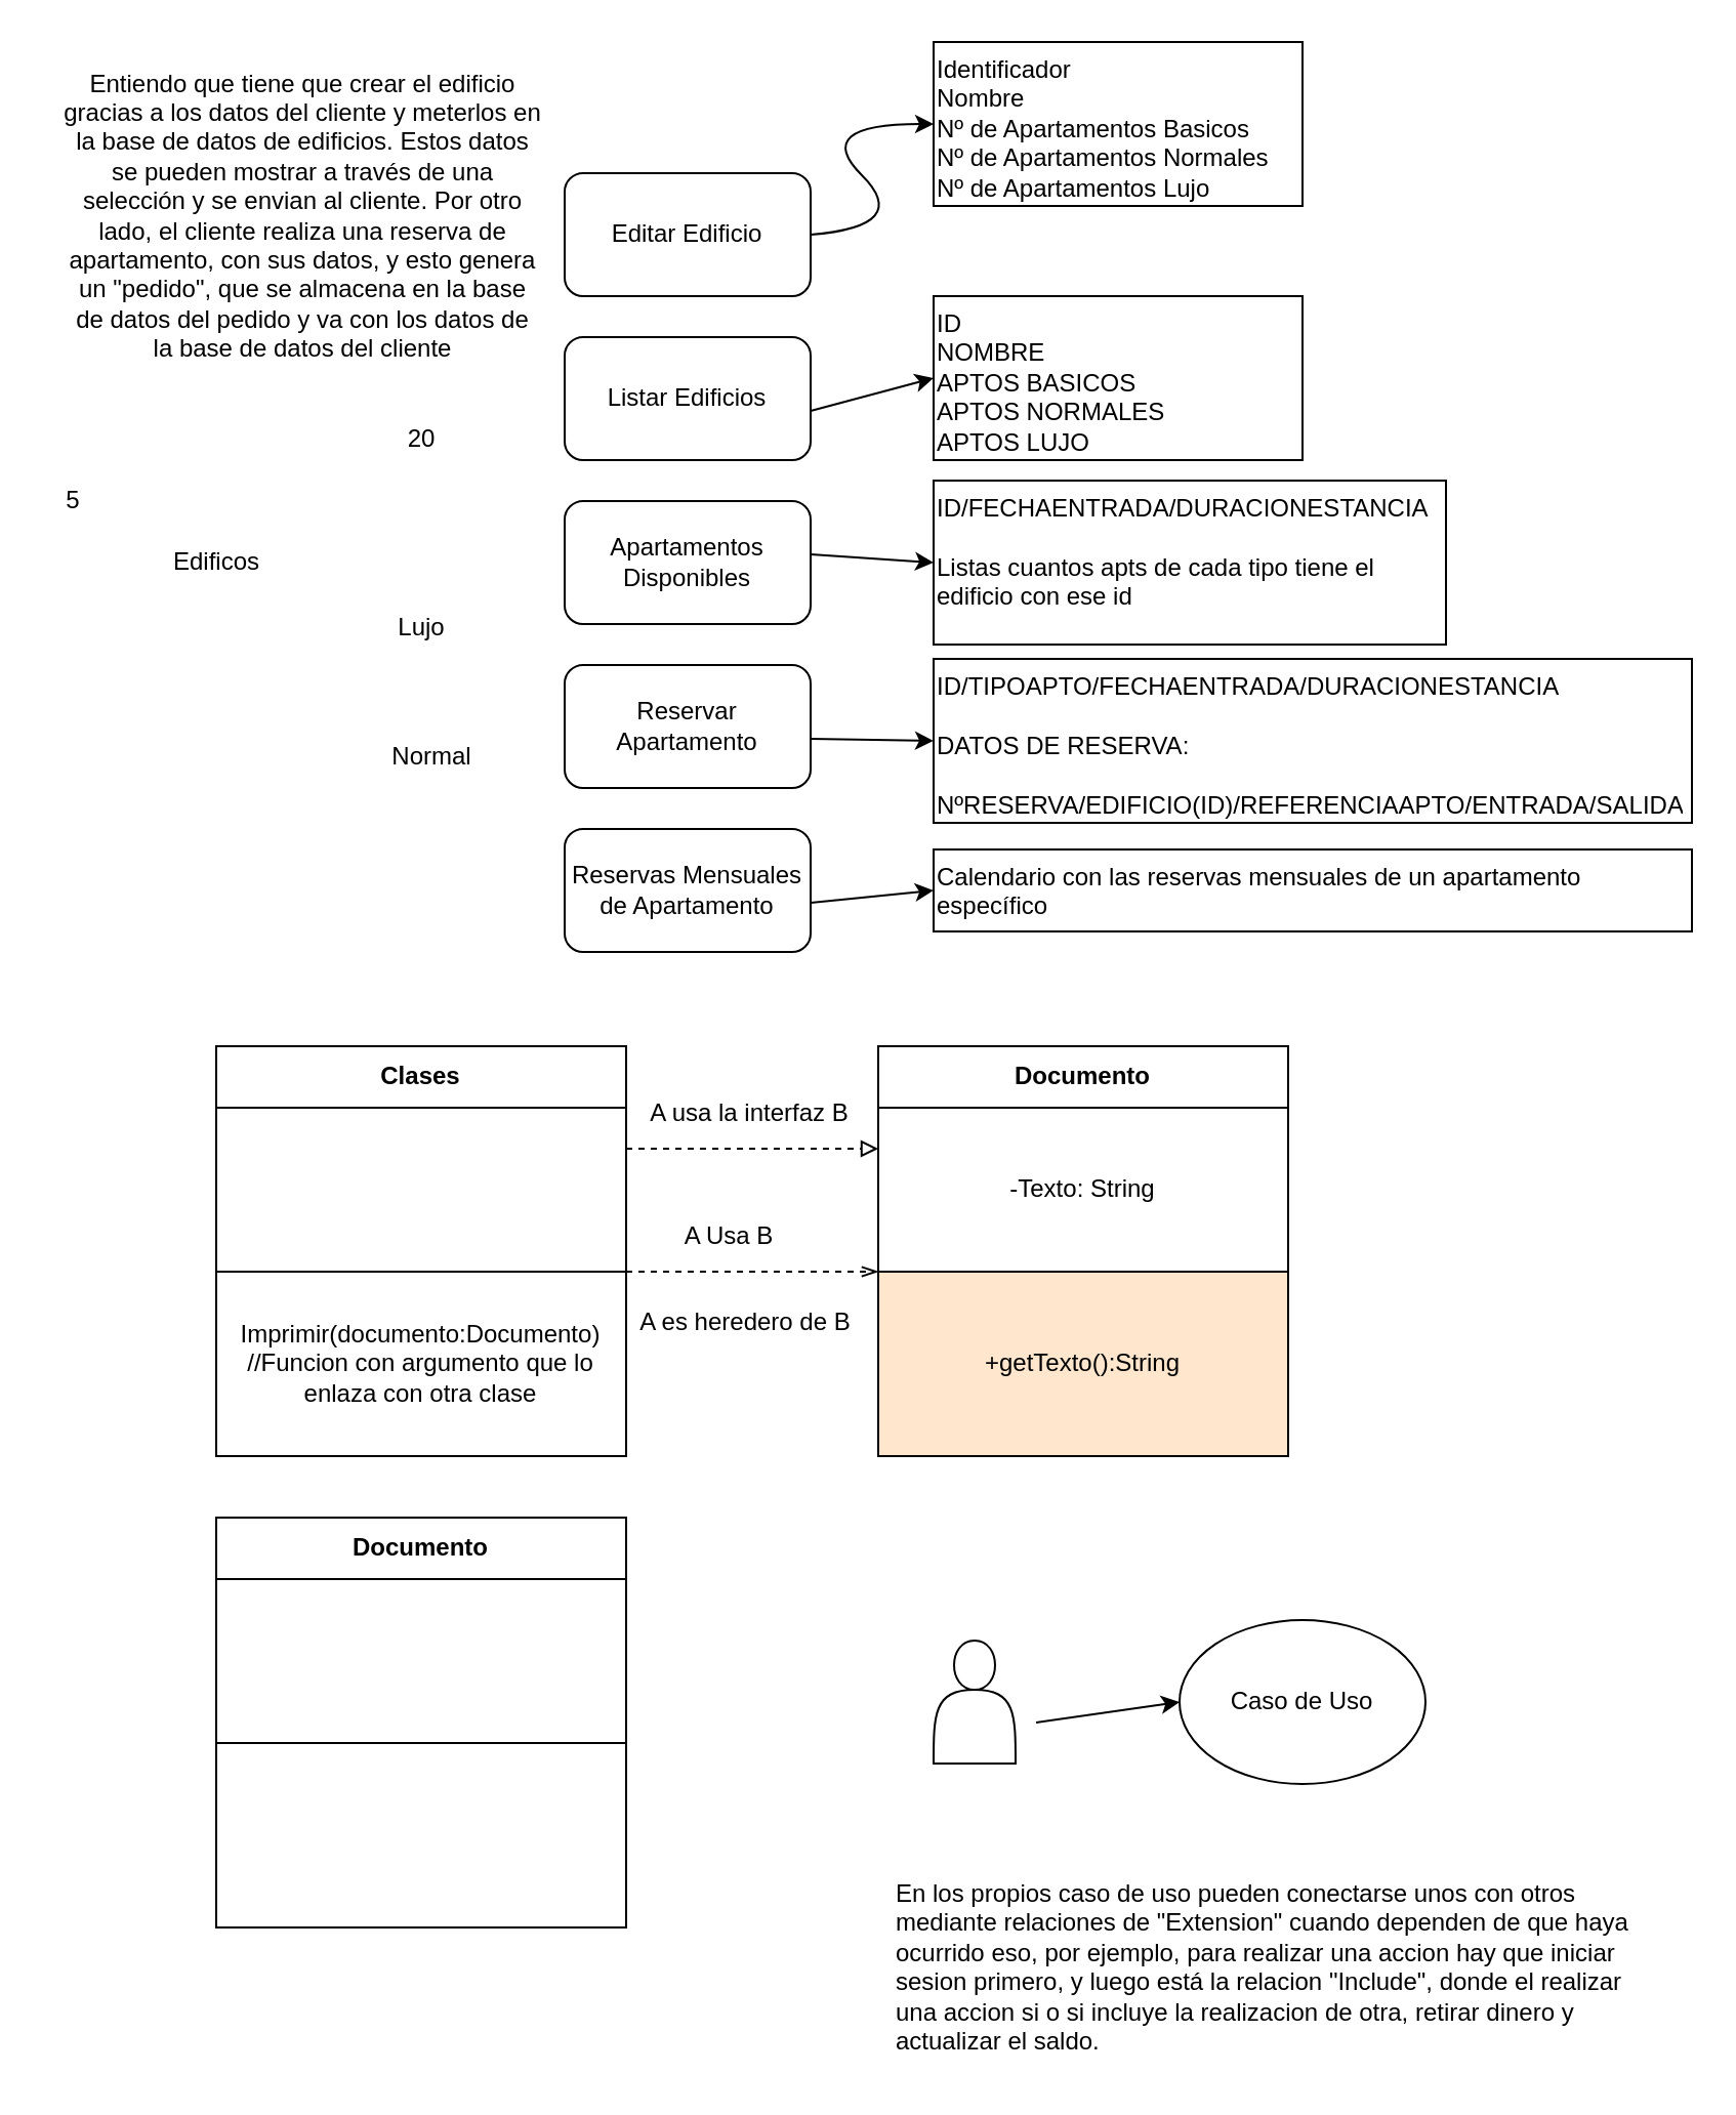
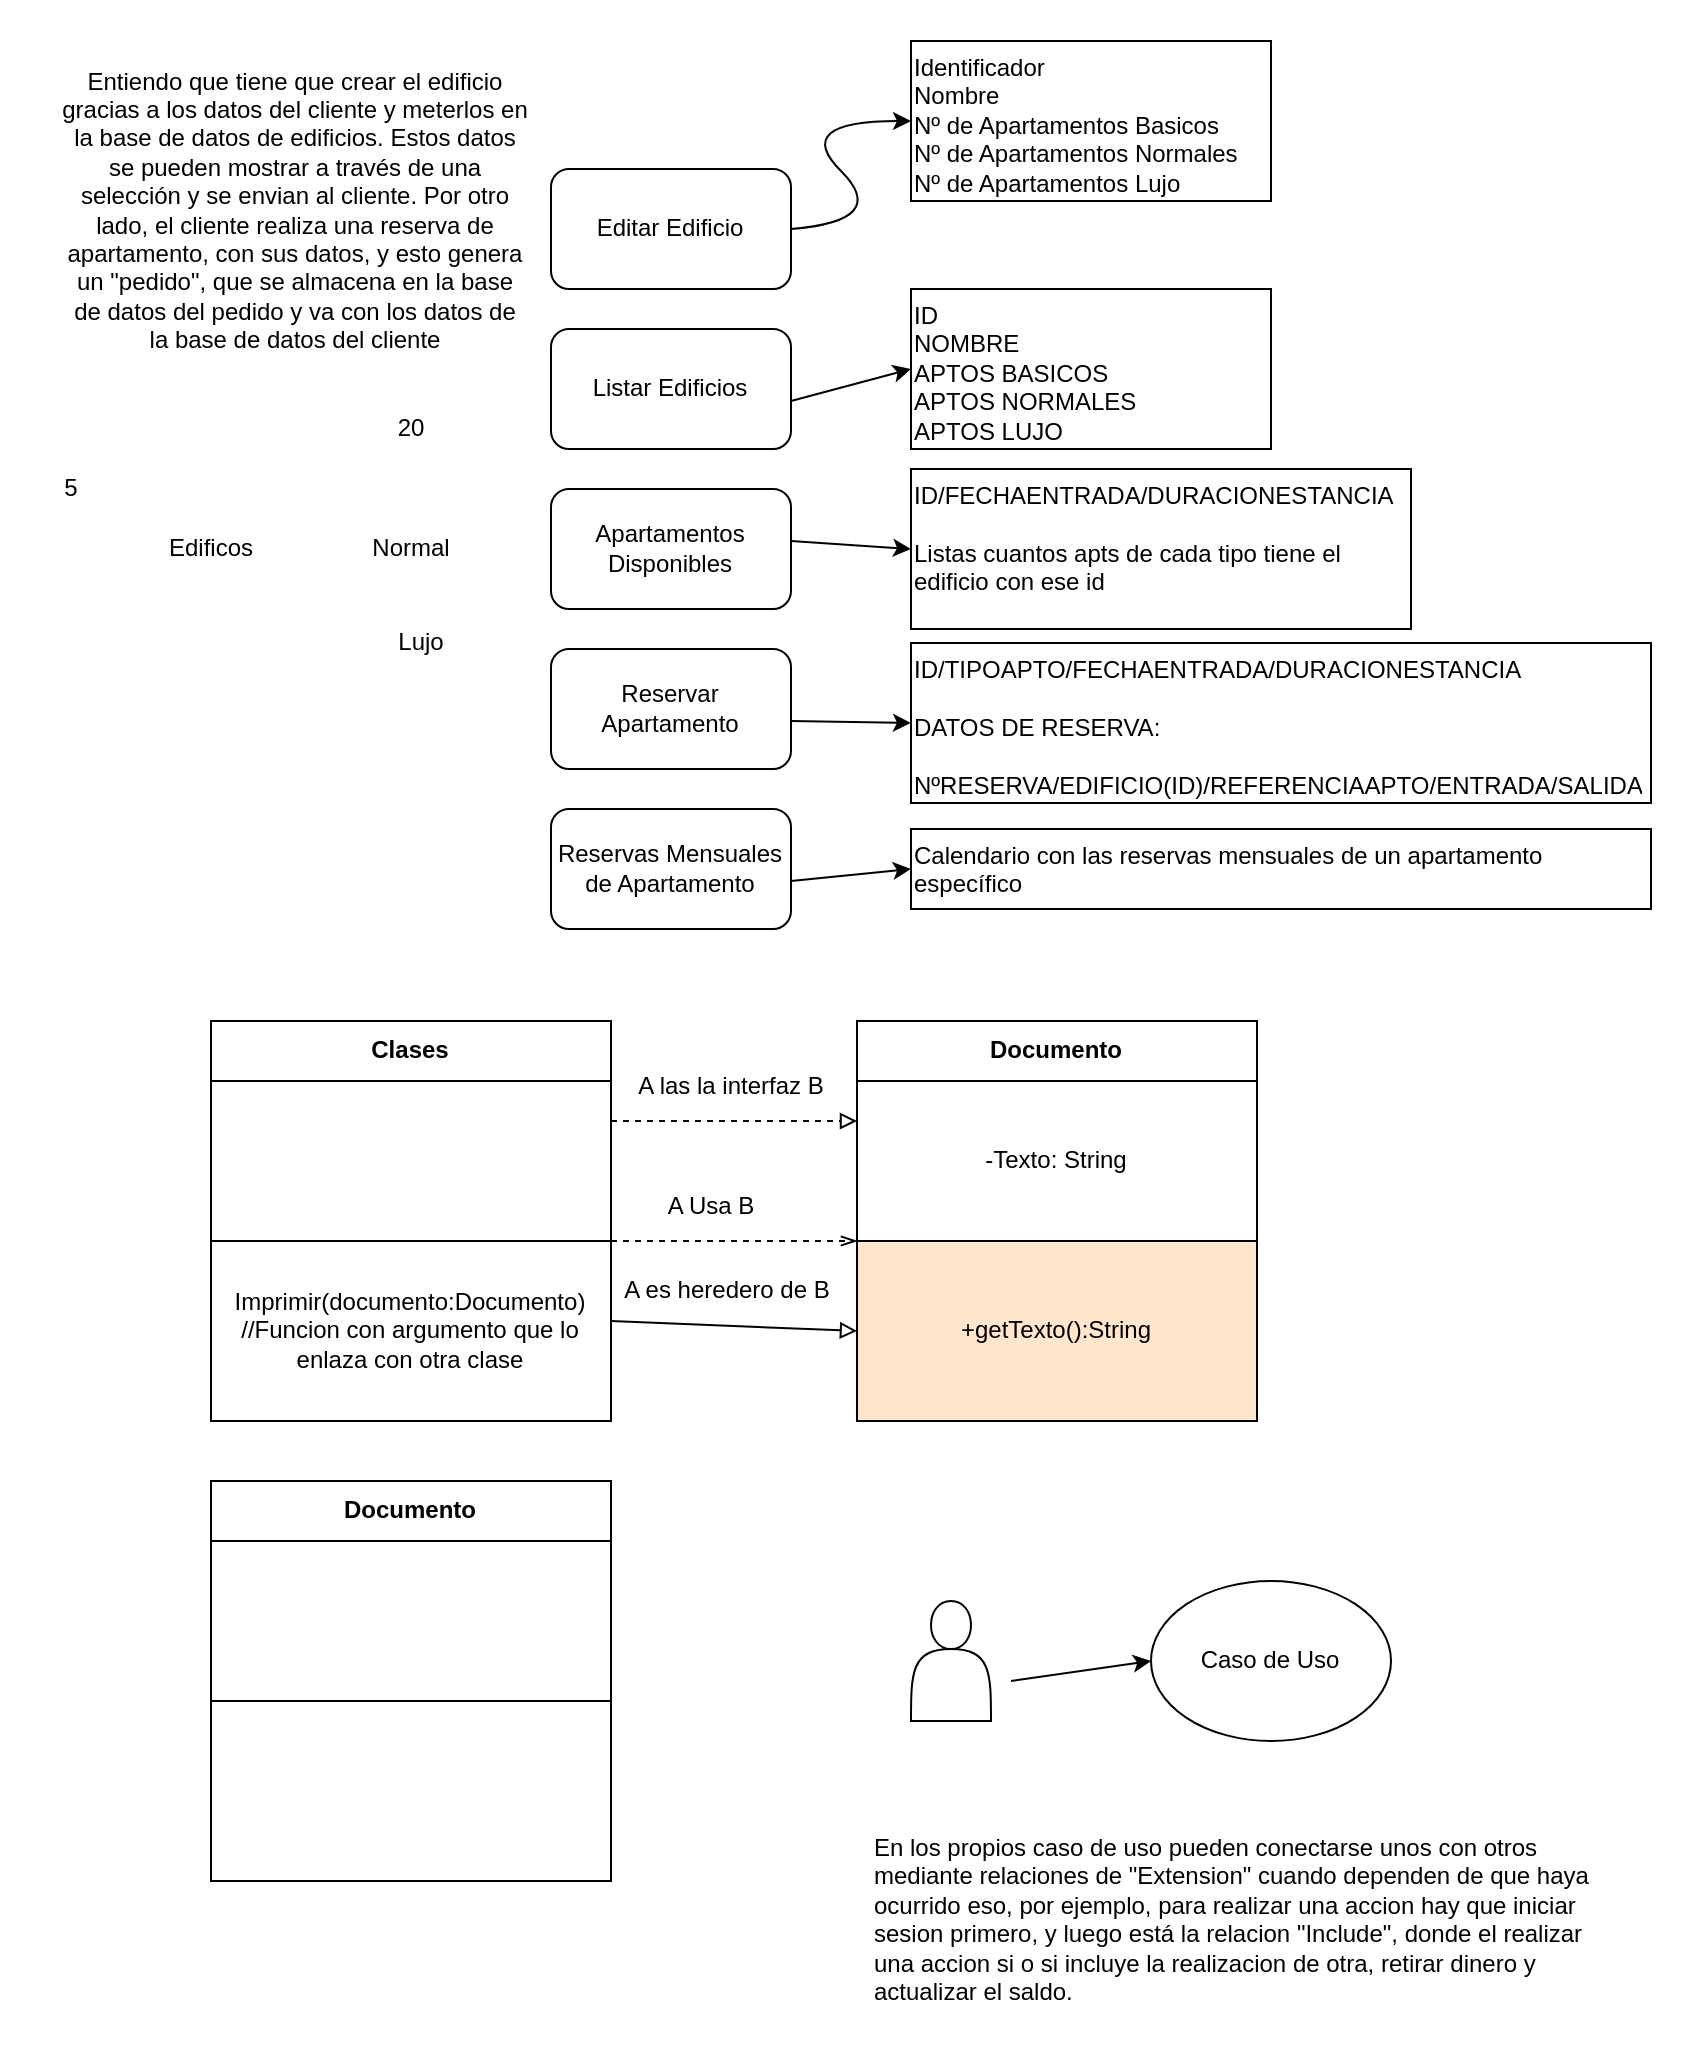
- <mxCell id="4" value="Lujo" style="text;html=1;align=center;verticalAlign=middle;resizable=0;points=[];autosize=1;strokeColor=none;fillColor=none;" parent="1" vertex="1"><mxGeometry x="180" y="291" width="50" height="30" as="geometry" /></mxCell>
+ <mxCell id="4" value="Lujo" style="text;html=1;align=center;verticalAlign=middle;resizable=0;points=[];autosize=1;strokeColor=none;fillColor=none;" parent="1" vertex="1"><mxGeometry x="185" y="306" width="50" height="30" as="geometry" /></mxCell>
- <mxCell id="3" value="Normal" style="text;html=1;align=center;verticalAlign=middle;resizable=0;points=[];autosize=1;strokeColor=none;fillColor=none;" parent="1" vertex="1"><mxGeometry x="180" y="354" width="60" height="30" as="geometry" /></mxCell>
+ <mxCell id="3" value="Normal" style="text;html=1;align=center;verticalAlign=middle;resizable=0;points=[];autosize=1;strokeColor=none;fillColor=none;" parent="1" vertex="1"><mxGeometry x="175" y="259" width="60" height="30" as="geometry" /></mxCell>
- <mxCell id="37" value="A usa la interfaz B" style="text;html=1;align=center;verticalAlign=middle;resizable=0;points=[];autosize=1;strokeColor=none;fillColor=none;" parent="1" vertex="1"><mxGeometry x="305" y="528" width="120" height="30" as="geometry" /></mxCell>
+ <mxCell id="37" value="A las la interfaz B" style="text;html=1;align=center;verticalAlign=middle;resizable=0;points=[];autosize=1;strokeColor=none;fillColor=none;" parent="1" vertex="1"><mxGeometry x="305" y="528" width="120" height="30" as="geometry" /></mxCell>
+ <mxCell id="34" value="" style="endArrow=block;html=1;endFill=0;entryX=0;entryY=0.5;entryDx=0;entryDy=0;exitX=1;exitY=0.75;exitDx=0;exitDy=0;" parent="1" source="23" target="27" edge="1"><mxGeometry width="50" height="50" relative="1" as="geometry"><mxPoint x="305" y="670" as="sourcePoint" /><mxPoint x="405" y="670" as="targetPoint" /><Array as="points" /></mxGeometry></mxCell>
